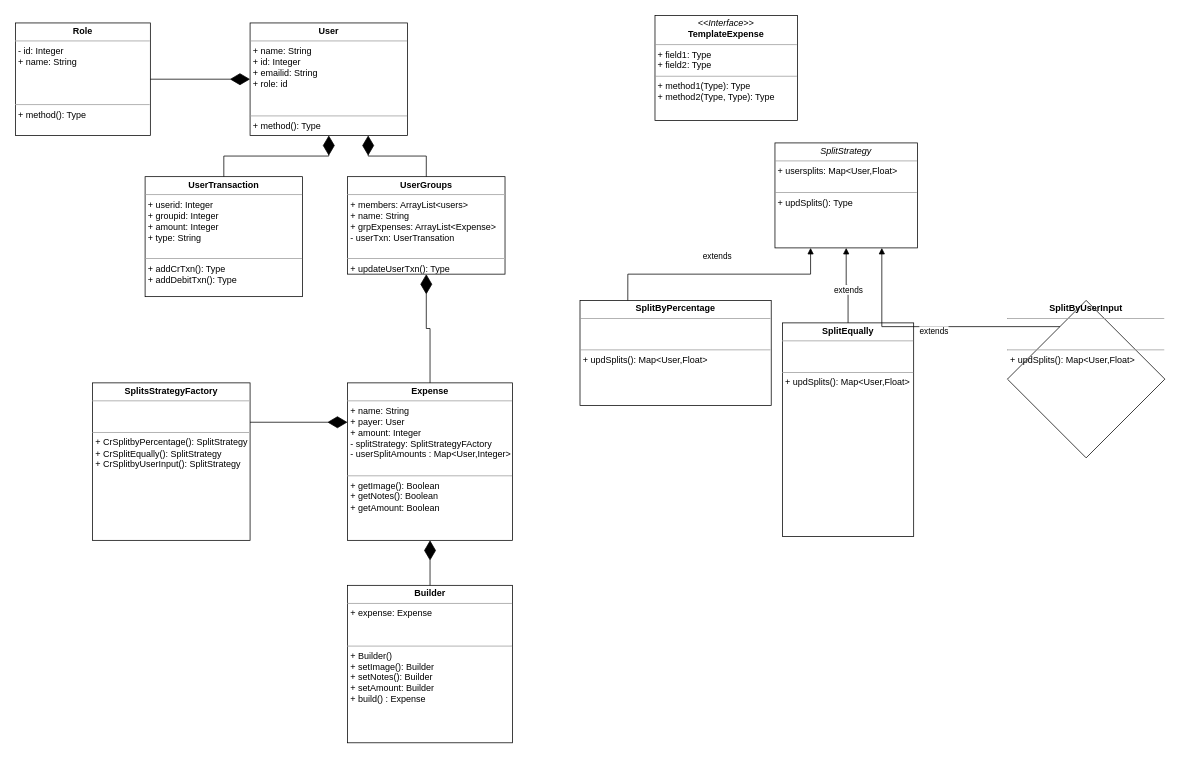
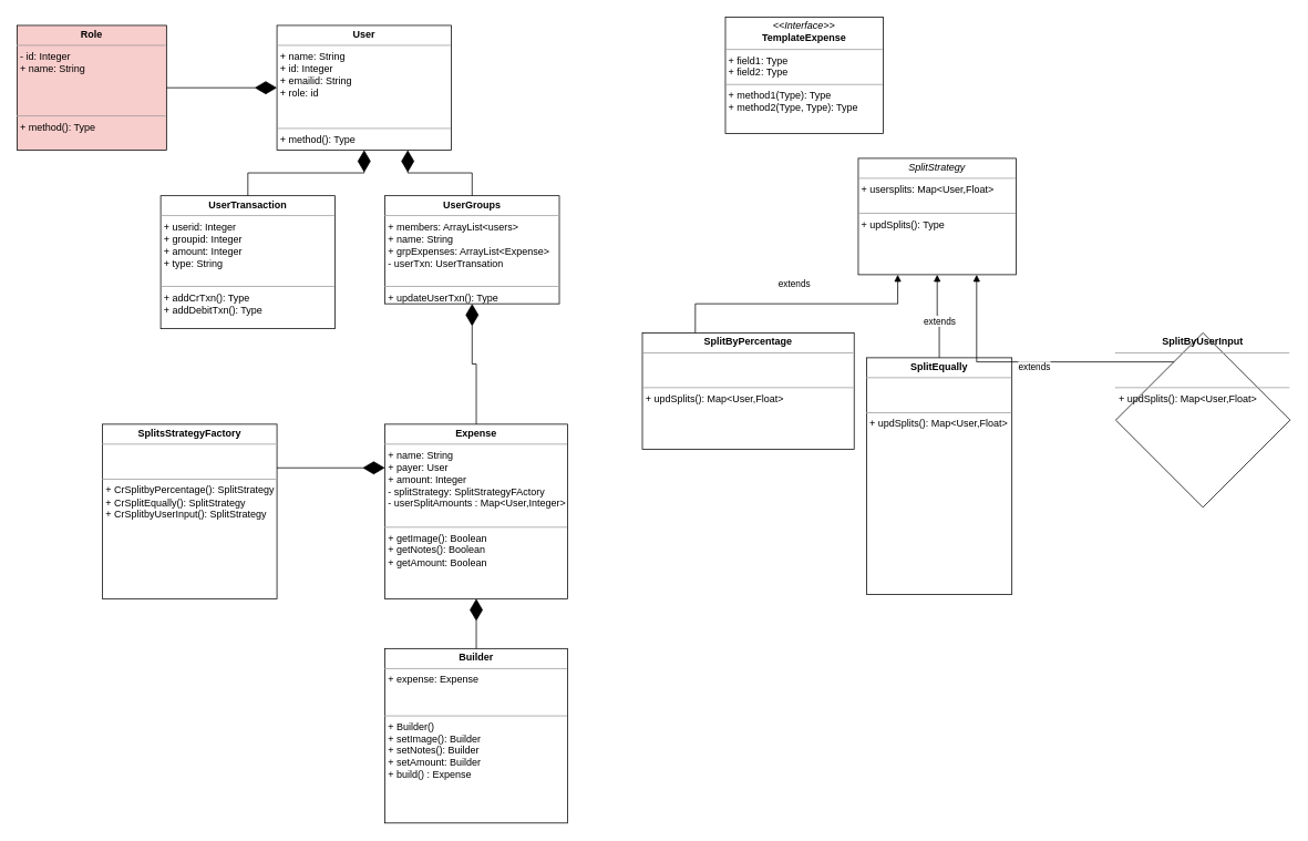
- <mxCell id="12" value="&lt;p style=&quot;margin: 0px ; margin-top: 4px ; text-align: center&quot;&gt;&lt;b&gt;Role&lt;/b&gt;&lt;/p&gt;&lt;hr size=&quot;1&quot;&gt;&lt;p style=&quot;margin: 0px ; margin-left: 4px&quot;&gt;&lt;span&gt;- id: Integer&lt;/span&gt;&lt;br&gt;&lt;/p&gt;&lt;p style=&quot;margin: 0px ; margin-left: 4px&quot;&gt;+ name: String&lt;/p&gt;&lt;p style=&quot;margin: 0px ; margin-left: 4px&quot;&gt;&lt;br&gt;&lt;/p&gt;&lt;p style=&quot;margin: 0px ; margin-left: 4px&quot;&gt;&lt;br&gt;&lt;/p&gt;&lt;p style=&quot;margin: 0px ; margin-left: 4px&quot;&gt;&lt;br&gt;&lt;/p&gt;&lt;hr size=&quot;1&quot;&gt;&lt;p style=&quot;margin: 0px ; margin-left: 4px&quot;&gt;+ method(): Type&lt;/p&gt;" style="verticalAlign=top;align=left;overflow=fill;fontSize=12;fontFamily=Helvetica;html=1;hachureGap=4;pointerEvents=0;" vertex="1" parent="1"><mxGeometry x="20" y="30" width="180" height="150" as="geometry" /></mxCell>
+ <mxCell id="12" value="&lt;p style=&quot;margin: 0px ; margin-top: 4px ; text-align: center&quot;&gt;&lt;b&gt;Role&lt;/b&gt;&lt;/p&gt;&lt;hr size=&quot;1&quot;&gt;&lt;p style=&quot;margin: 0px ; margin-left: 4px&quot;&gt;&lt;span&gt;- id: Integer&lt;/span&gt;&lt;br&gt;&lt;/p&gt;&lt;p style=&quot;margin: 0px ; margin-left: 4px&quot;&gt;+ name: String&lt;/p&gt;&lt;p style=&quot;margin: 0px ; margin-left: 4px&quot;&gt;&lt;br&gt;&lt;/p&gt;&lt;p style=&quot;margin: 0px ; margin-left: 4px&quot;&gt;&lt;br&gt;&lt;/p&gt;&lt;p style=&quot;margin: 0px ; margin-left: 4px&quot;&gt;&lt;br&gt;&lt;/p&gt;&lt;hr size=&quot;1&quot;&gt;&lt;p style=&quot;margin: 0px ; margin-left: 4px&quot;&gt;+ method(): Type&lt;/p&gt;" style="verticalAlign=top;align=left;overflow=fill;fontSize=12;fontFamily=Helvetica;html=1;hachureGap=4;pointerEvents=0;fillColor=#f8cecc;" vertex="1" parent="1"><mxGeometry x="20" y="30" width="180" height="150" as="geometry" /></mxCell>
